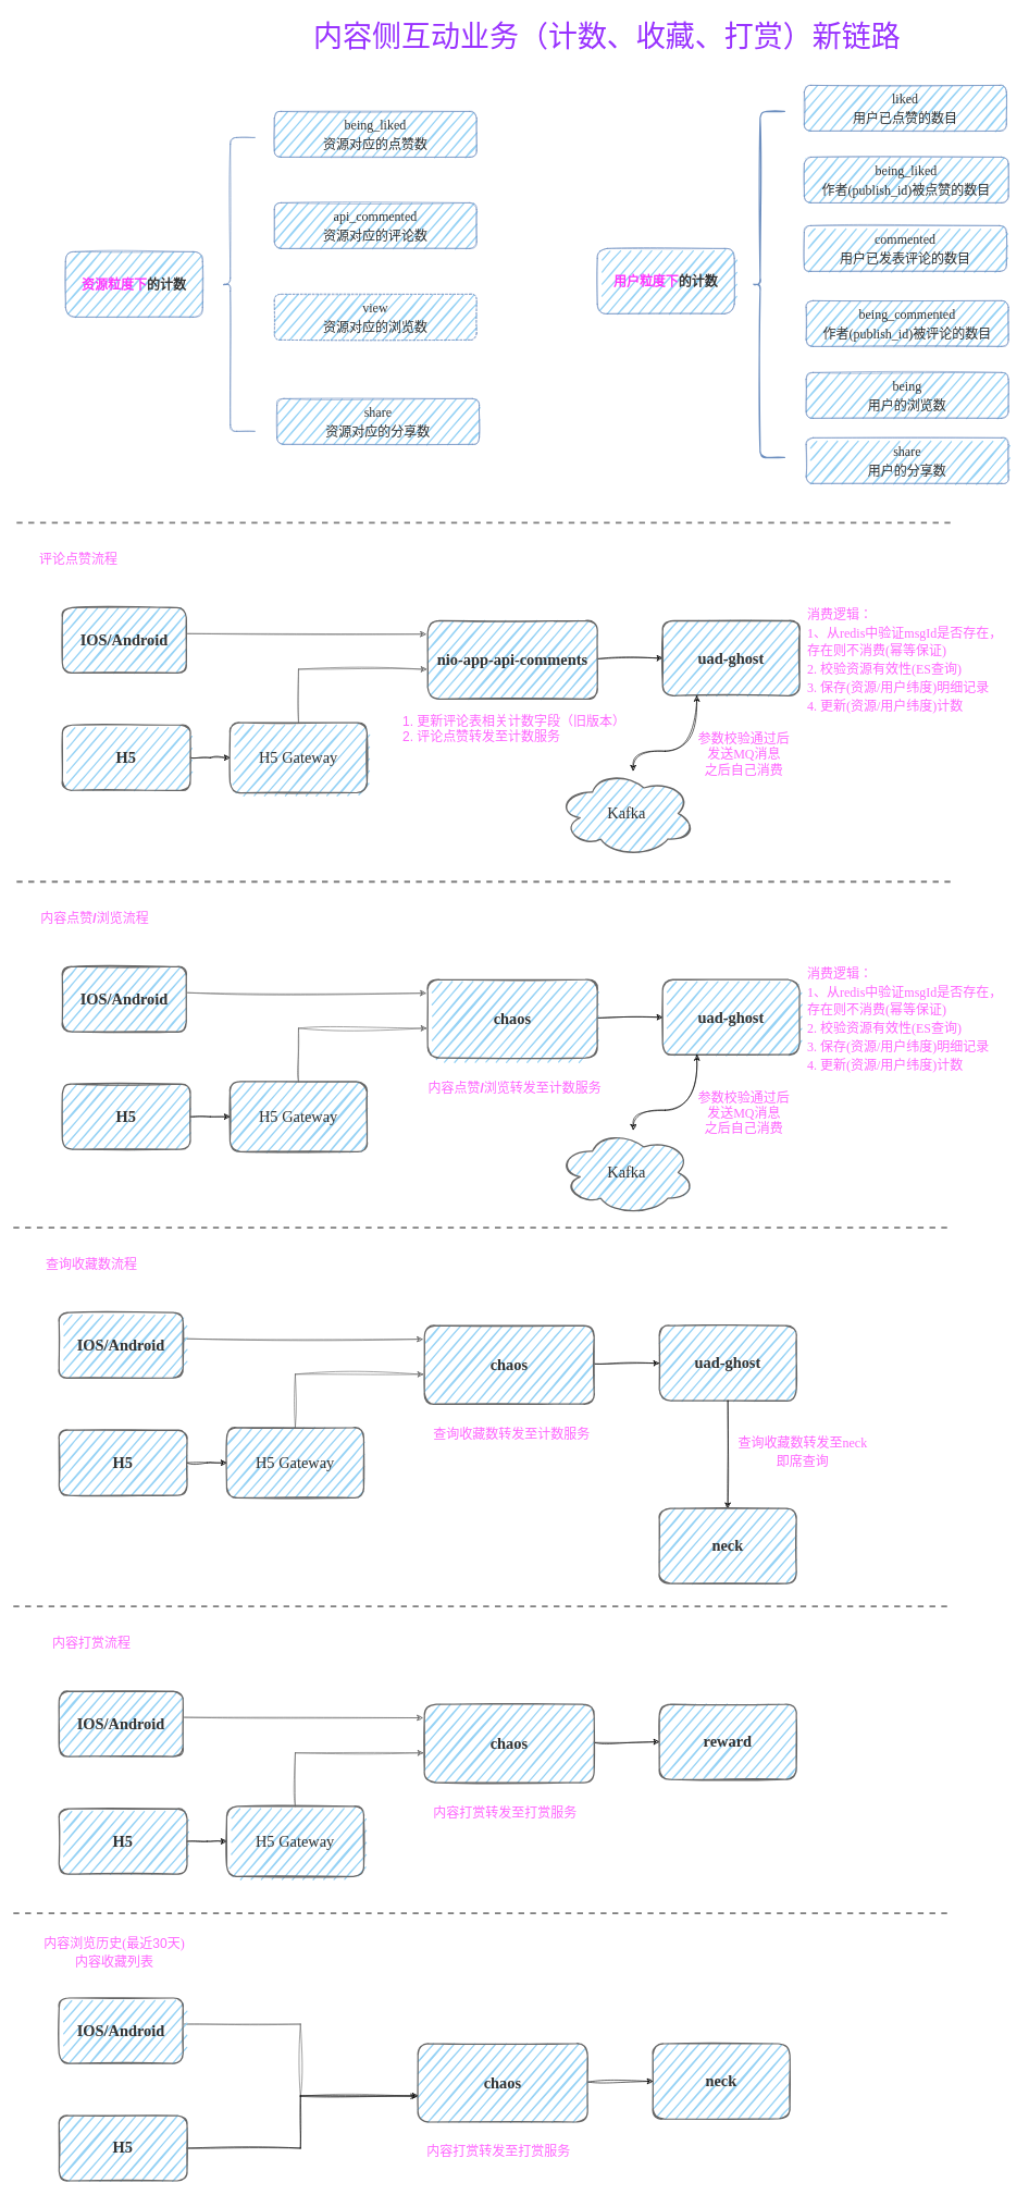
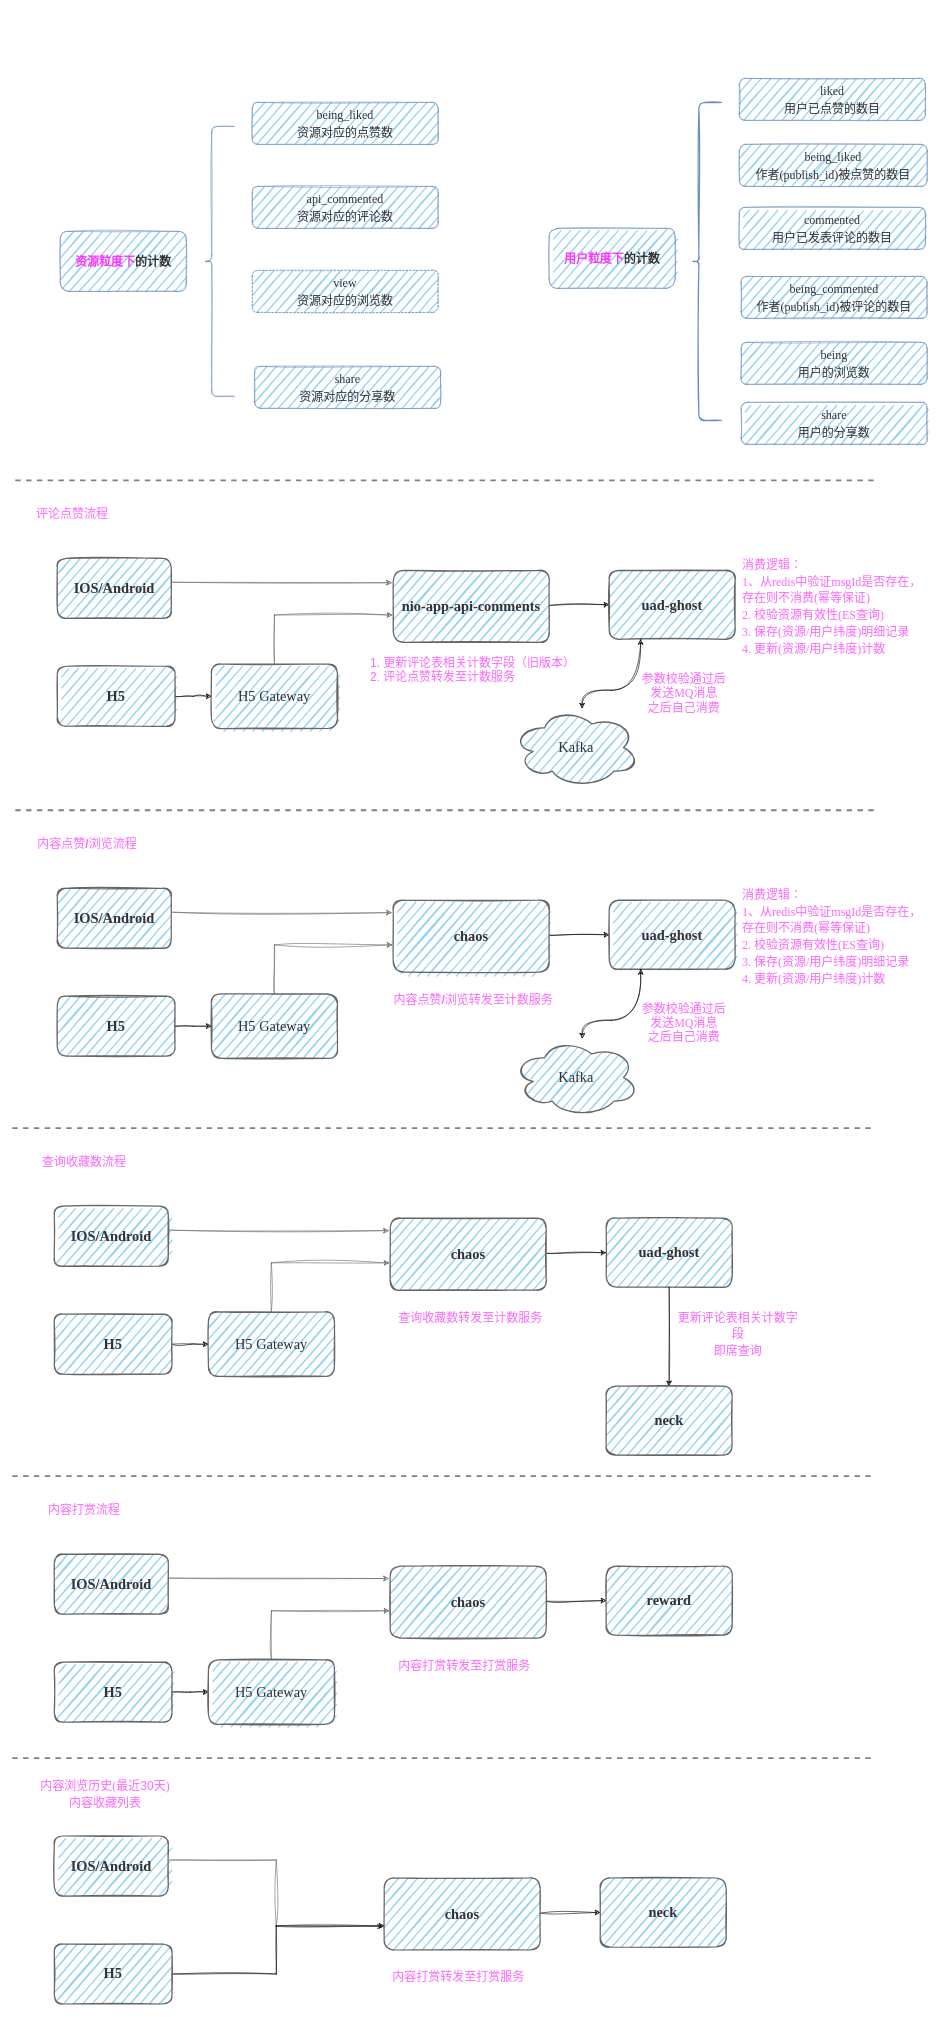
- <mxCell id="85" value="内容侧互动业务（计数、收藏、打赏）新链路" style="text;html=1;strokeColor=none;fillColor=none;align=center;verticalAlign=middle;whiteSpace=wrap;rounded=0;sketch=1;hachureGap=4;jiggle=2;curveFitting=1;fontFamily=Architects Daughter;fontSource=https%3A%2F%2Ffonts.googleapis.com%2Fcss%3Ffamily%3DArchitects%2BDaughter;fontSize=45;fontColor=#9933FF;" vertex="1" parent="1"><mxGeometry x="470" y="20" width="920" height="70" as="geometry" /></mxCell>
- <mxCell id="62" value="&lt;p style=&quot;line-height: 140%;&quot;&gt;查询收藏数转发至neck&lt;br&gt;即席查询&lt;br&gt;&lt;/p&gt;&lt;p style=&quot;line-height: 150%;&quot;&gt;&lt;/p&gt;&lt;div style=&quot;line-height: 150%;&quot;&gt;&lt;/div&gt;&lt;p style=&quot;line-height: 150%;&quot;&gt;&lt;/p&gt;&lt;p&gt;&lt;/p&gt;" style="text;html=1;strokeColor=none;fillColor=none;align=center;verticalAlign=middle;whiteSpace=wrap;rounded=0;shadow=0;glass=0;sketch=1;fillWeight=2;hachureGap=12;hachureAngle=-41;jiggle=1;curveFitting=1;simplification=0;strokeWidth=2;fontFamily=Architects Daughter;fontSource=https%3A%2F%2Ffonts.googleapis.com%2Fcss%3Ffamily%3DArchitects%2BDaughter;fontSize=20;fontColor=#FF66FF;" parent="1" vertex="1"><mxGeometry x="1125" y="2190" width="210" height="65" as="geometry" /></mxCell>
+ <mxCell id="62" value="&lt;p style=&quot;line-height: 140%;&quot;&gt;更新评论表相关计数字段&lt;br&gt;即席查询&lt;br&gt;&lt;/p&gt;&lt;p style=&quot;line-height: 150%;&quot;&gt;&lt;/p&gt;&lt;div style=&quot;line-height: 150%;&quot;&gt;&lt;/div&gt;&lt;p style=&quot;line-height: 150%;&quot;&gt;&lt;/p&gt;&lt;p&gt;&lt;/p&gt;" style="text;html=1;strokeColor=none;fillColor=none;align=center;verticalAlign=middle;whiteSpace=wrap;rounded=0;shadow=0;glass=0;sketch=1;fillWeight=2;hachureGap=12;hachureAngle=-41;jiggle=1;curveFitting=1;simplification=0;strokeWidth=2;fontFamily=Architects Daughter;fontSource=https%3A%2F%2Ffonts.googleapis.com%2Fcss%3Ffamily%3DArchitects%2BDaughter;fontSize=20;fontColor=#FF66FF;" parent="1" vertex="1"><mxGeometry x="1125" y="2190" width="210" height="65" as="geometry" /></mxCell>
